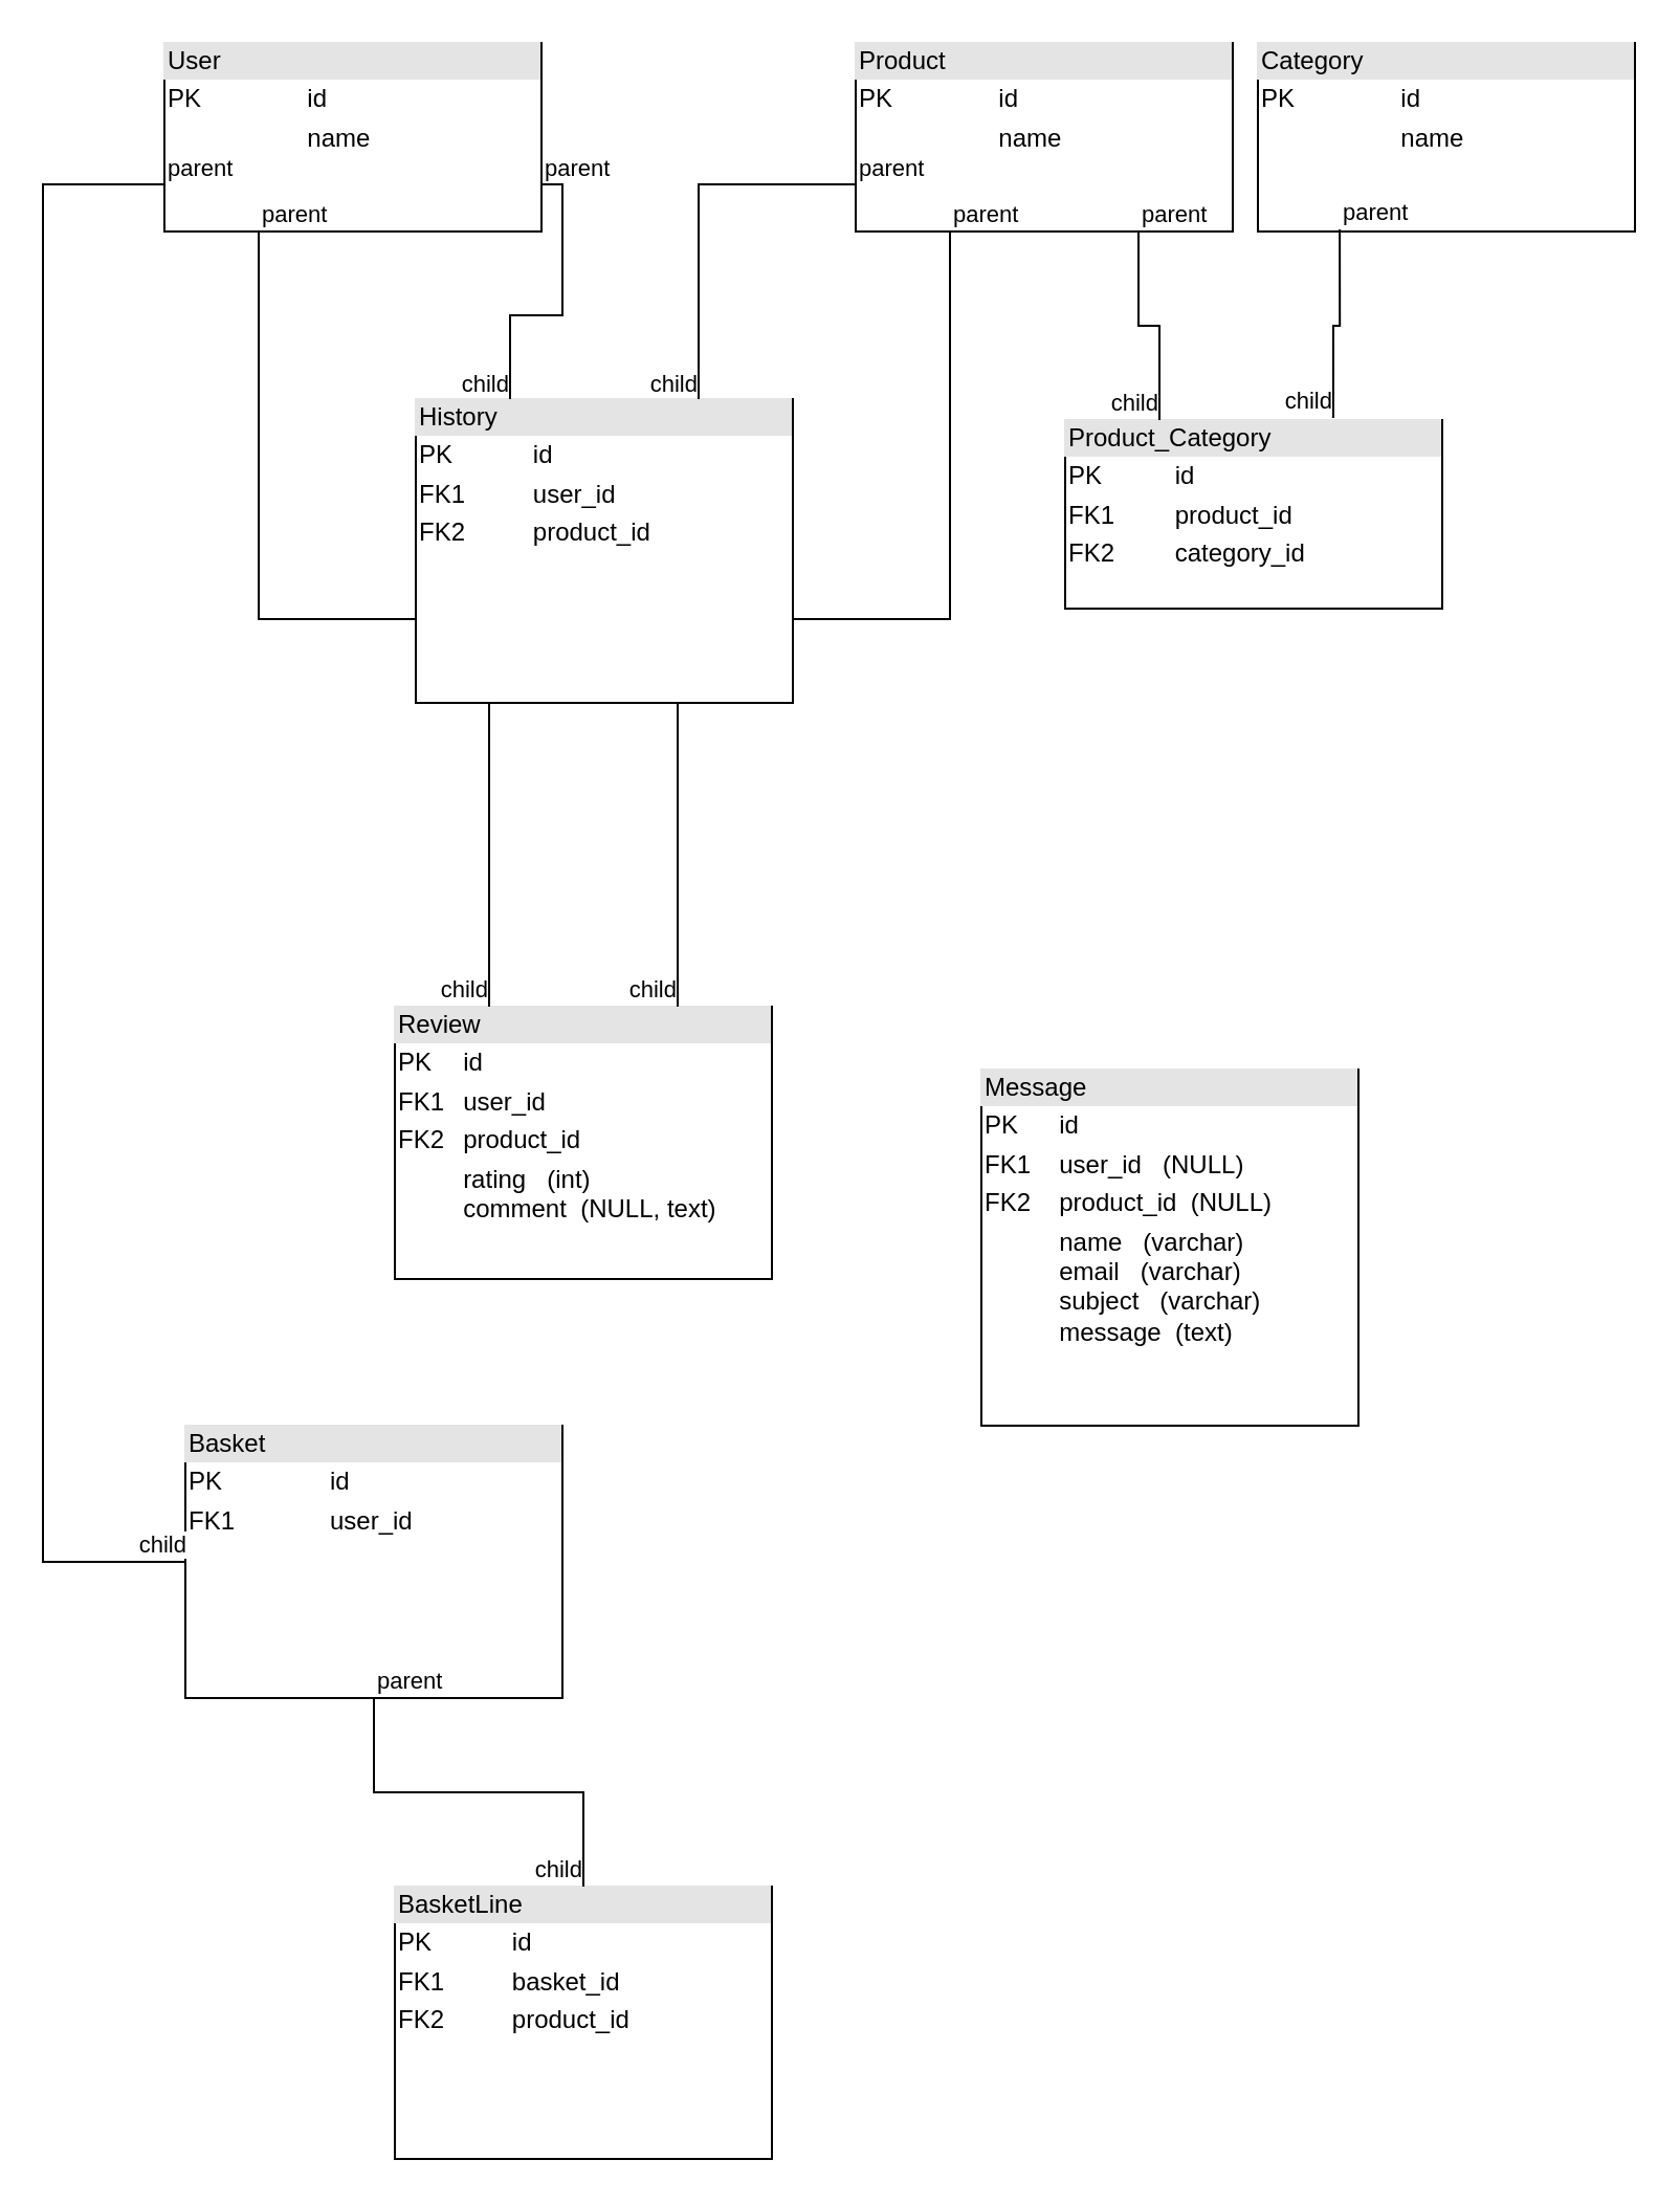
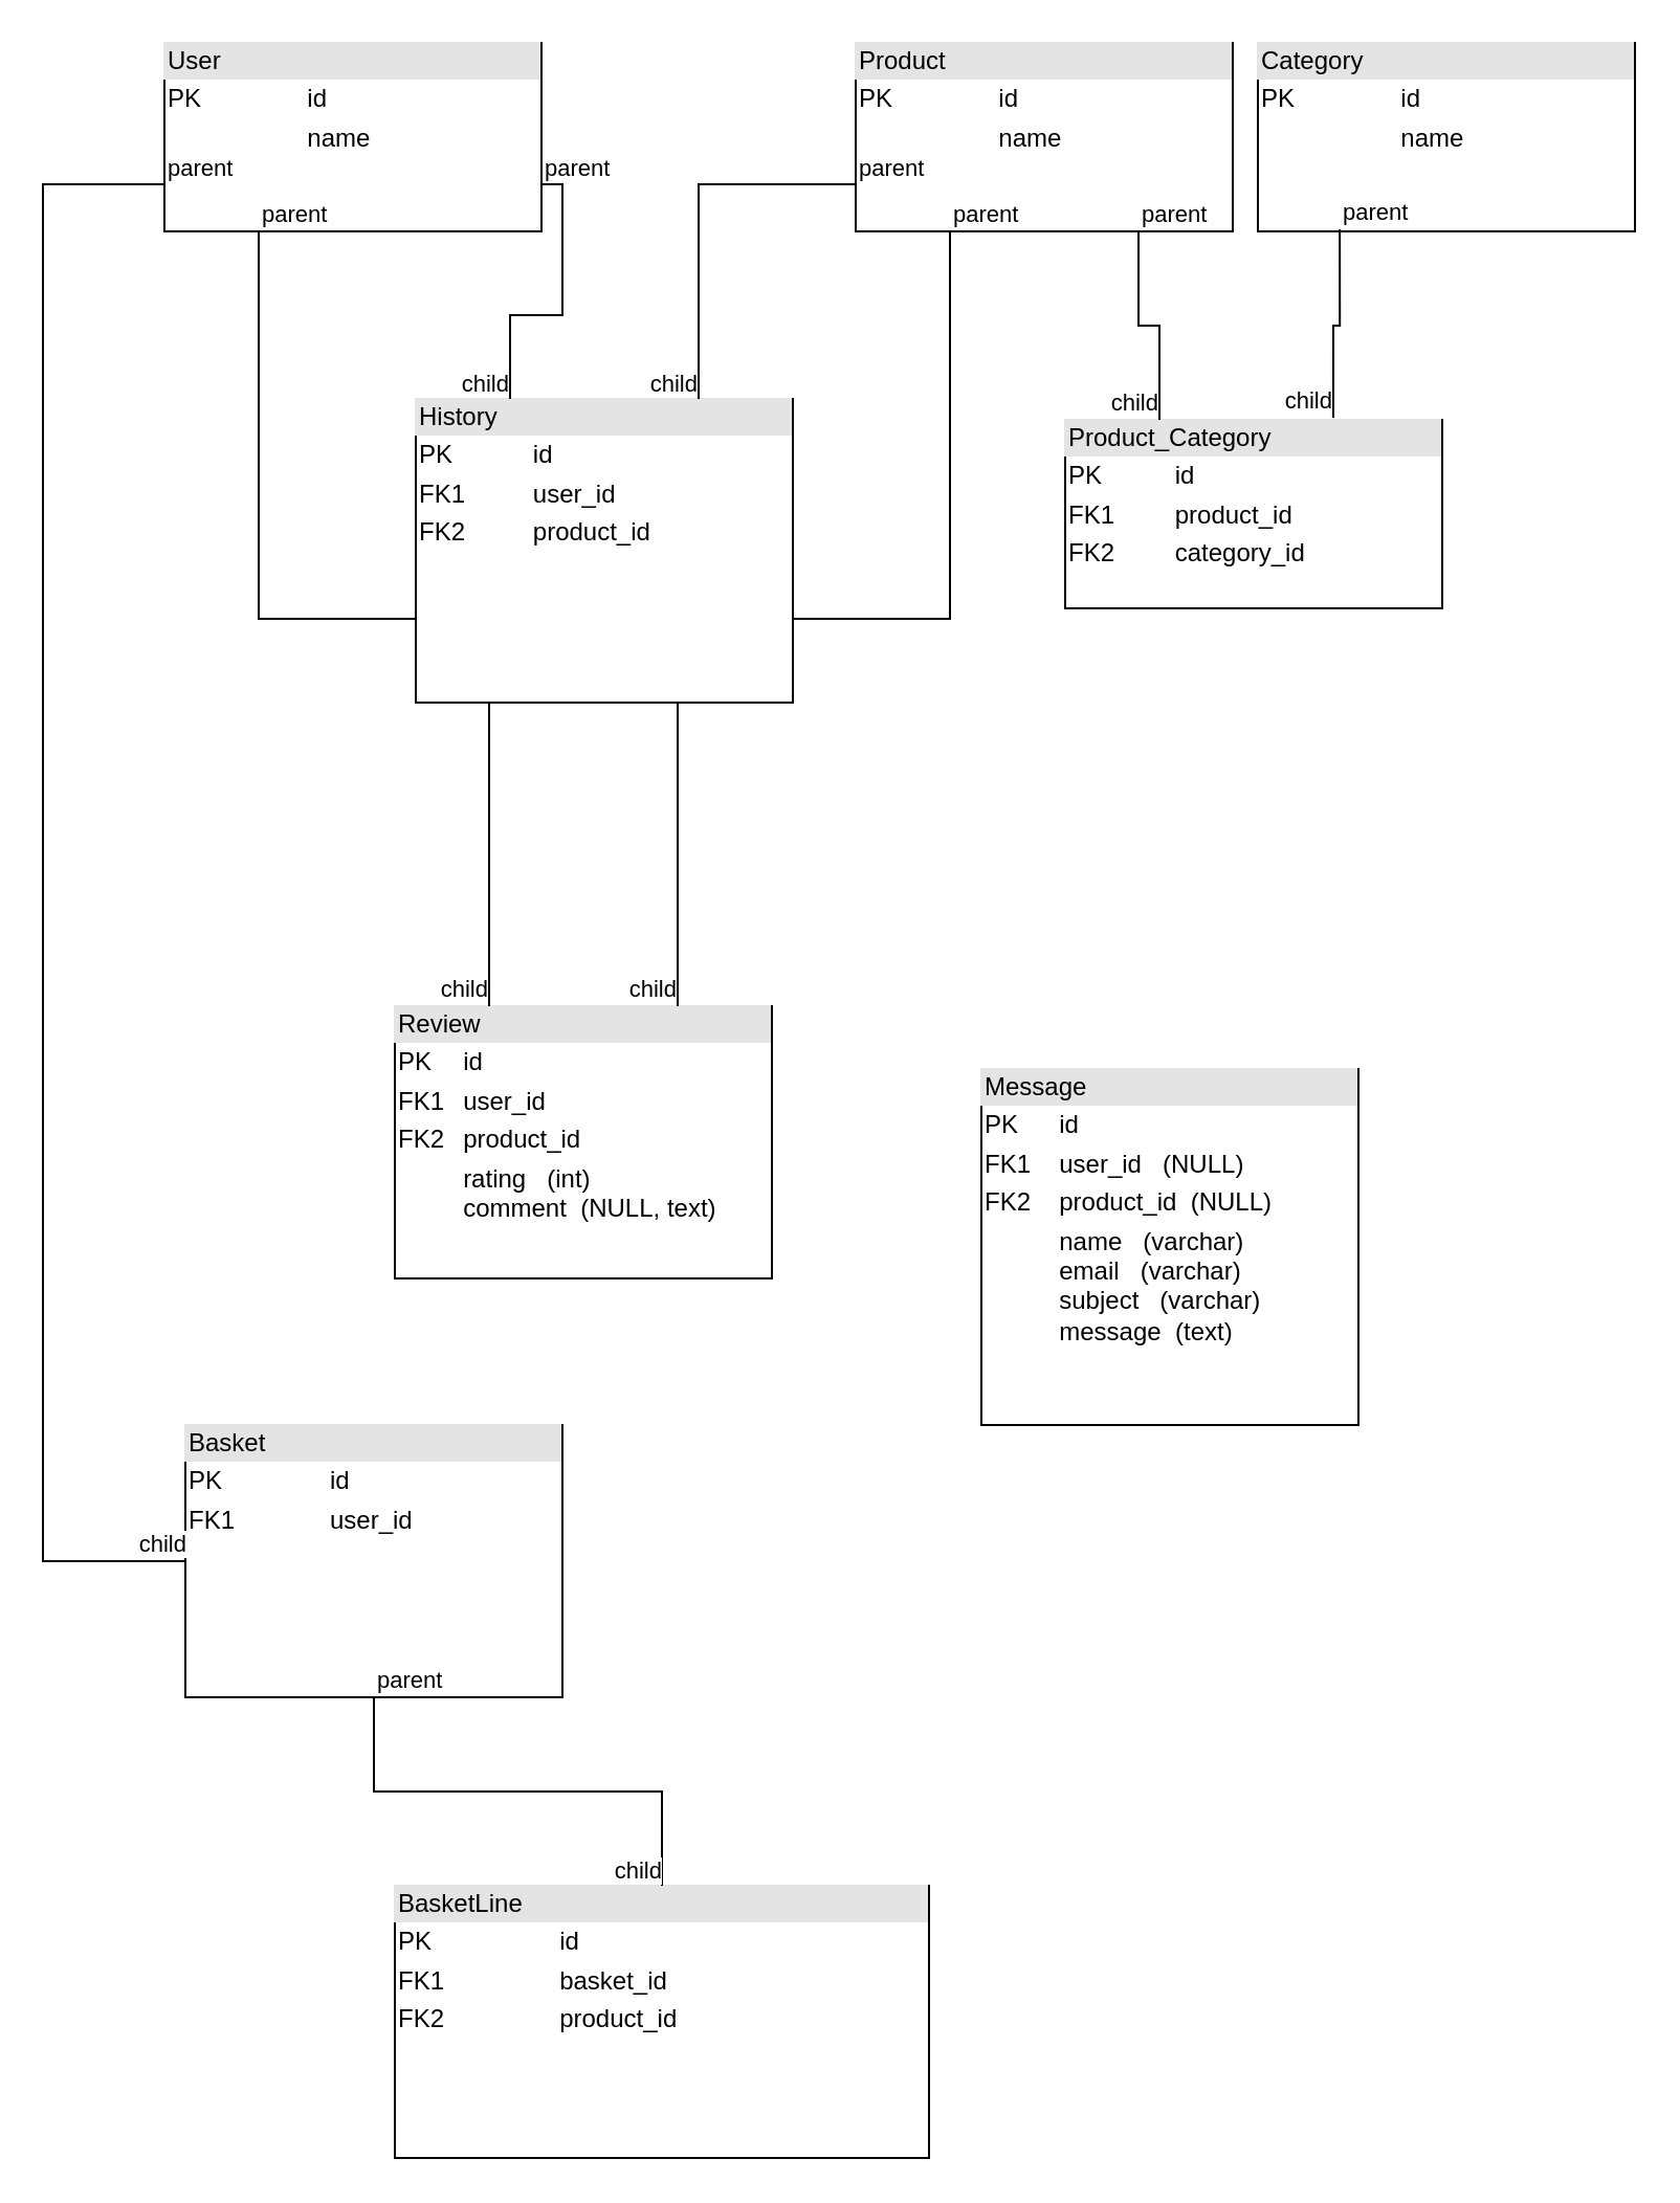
- <mxCell id="28" value="&lt;div style=&quot;box-sizing: border-box ; width: 100% ; background: #e4e4e4 ; padding: 2px&quot;&gt;BasketLine&lt;/div&gt;&lt;table style=&quot;width: 100% ; font-size: 1em&quot; cellpadding=&quot;2&quot; cellspacing=&quot;0&quot;&gt;&lt;tbody&gt;&lt;tr&gt;&lt;td&gt;PK&lt;/td&gt;&lt;td&gt;id&lt;/td&gt;&lt;/tr&gt;&lt;tr&gt;&lt;td&gt;FK1&lt;/td&gt;&lt;td&gt;basket_id&lt;/td&gt;&lt;/tr&gt;&lt;tr&gt;&lt;td&gt;FK2&lt;/td&gt;&lt;td&gt;product_id&lt;/td&gt;&lt;/tr&gt;&lt;tr&gt;&lt;td&gt;&lt;br&gt;&lt;/td&gt;&lt;td&gt;&lt;br&gt;&lt;/td&gt;&lt;/tr&gt;&lt;/tbody&gt;&lt;/table&gt;" style="verticalAlign=top;align=left;overflow=fill;html=1;" parent="1" vertex="1"><mxGeometry x="188" y="900" width="180" height="130" as="geometry" /></mxCell>
+ <mxCell id="28" value="&lt;div style=&quot;box-sizing: border-box ; width: 100% ; background: #e4e4e4 ; padding: 2px&quot;&gt;BasketLine&lt;/div&gt;&lt;table style=&quot;width: 100% ; font-size: 1em&quot; cellpadding=&quot;2&quot; cellspacing=&quot;0&quot;&gt;&lt;tbody&gt;&lt;tr&gt;&lt;td&gt;PK&lt;/td&gt;&lt;td&gt;id&lt;/td&gt;&lt;/tr&gt;&lt;tr&gt;&lt;td&gt;FK1&lt;/td&gt;&lt;td&gt;basket_id&lt;/td&gt;&lt;/tr&gt;&lt;tr&gt;&lt;td&gt;FK2&lt;/td&gt;&lt;td&gt;product_id&lt;/td&gt;&lt;/tr&gt;&lt;tr&gt;&lt;td&gt;&lt;br&gt;&lt;/td&gt;&lt;td&gt;&lt;br&gt;&lt;/td&gt;&lt;/tr&gt;&lt;/tbody&gt;&lt;/table&gt;" style="verticalAlign=top;align=left;overflow=fill;html=1;" parent="1" vertex="1"><mxGeometry x="188" y="900" width="255" height="130" as="geometry" /></mxCell>
